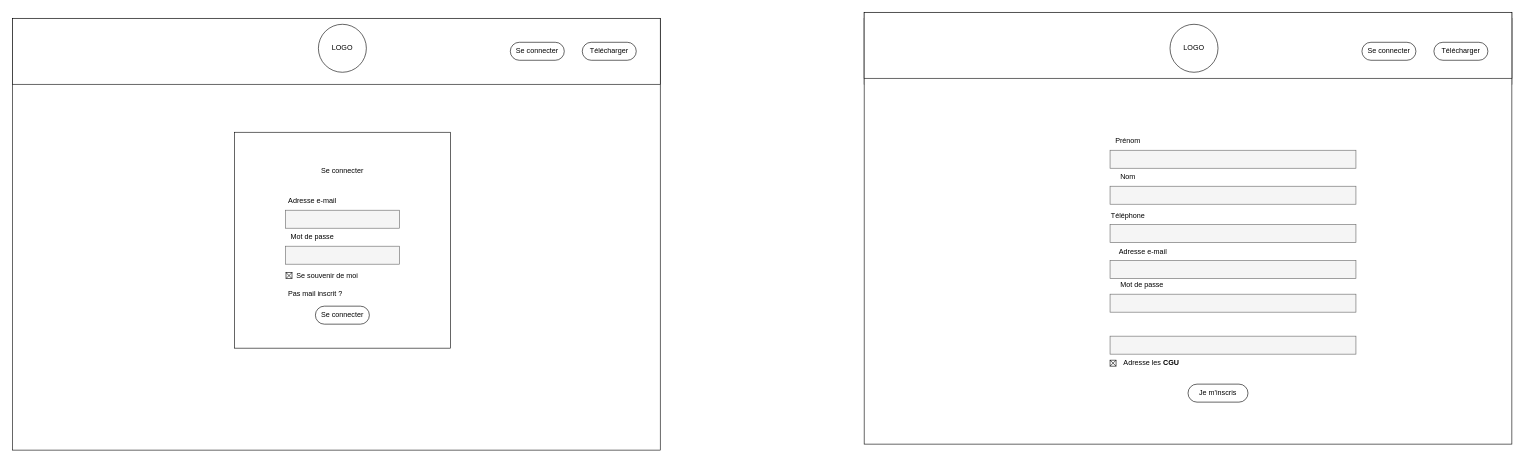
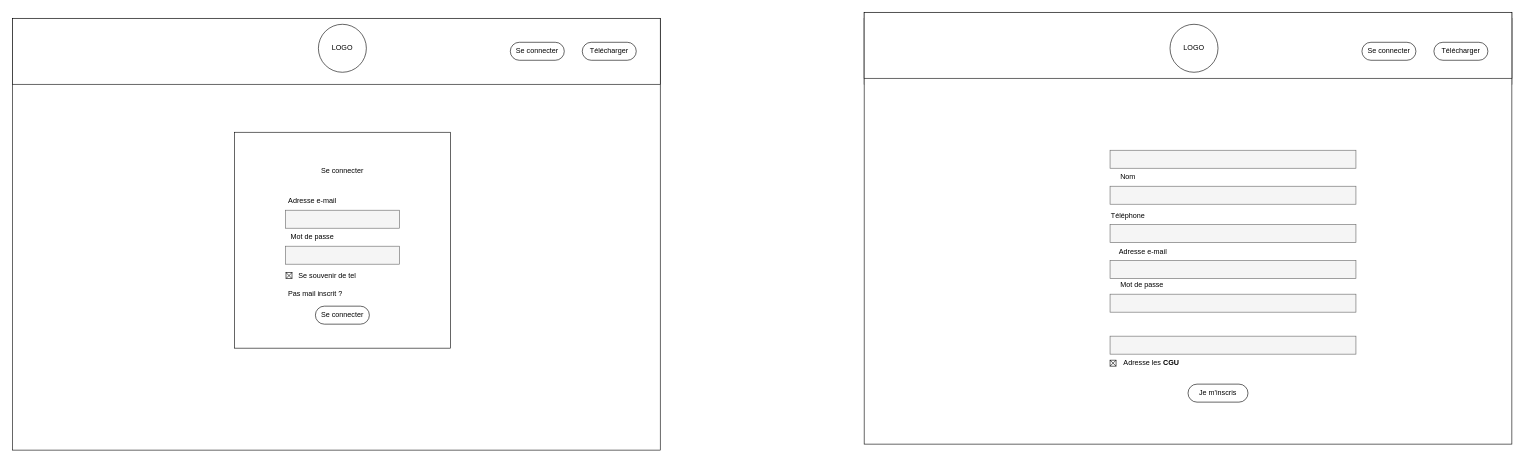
- <mxCell id="40" value="Prénom" style="text;html=1;strokeColor=none;fillColor=none;align=center;verticalAlign=middle;whiteSpace=wrap;rounded=0;" parent="1" vertex="1"><mxGeometry x="1850" y="220" width="60" height="30" as="geometry" /></mxCell>
- <mxCell id="12" value="Se souvenir de moi" style="text;html=1;strokeColor=none;fillColor=none;align=center;verticalAlign=middle;whiteSpace=wrap;rounded=0;" parent="1" vertex="1"><mxGeometry x="490" y="444" width="110" height="30" as="geometry" /></mxCell>
+ <mxCell id="12" value="Se souvenir de tel" style="text;html=1;strokeColor=none;fillColor=none;align=center;verticalAlign=middle;whiteSpace=wrap;rounded=0;" parent="1" vertex="1"><mxGeometry x="490" y="444" width="110" height="30" as="geometry" /></mxCell>
